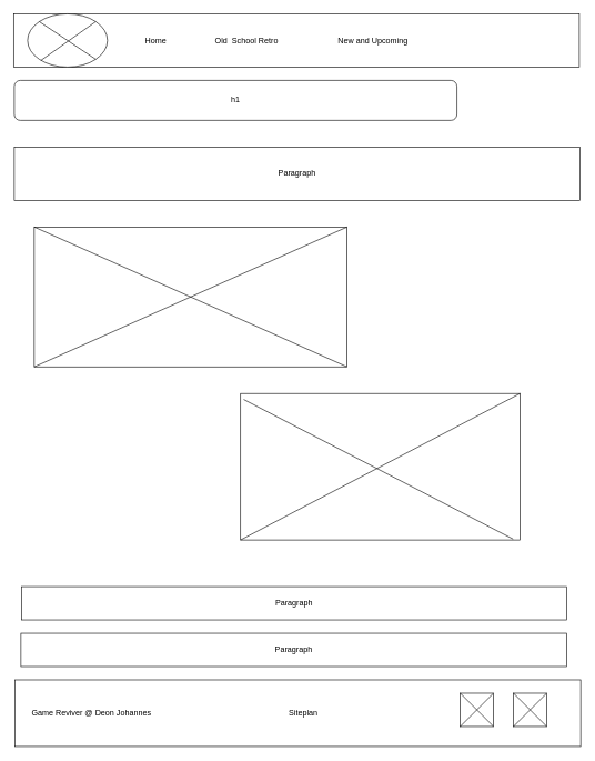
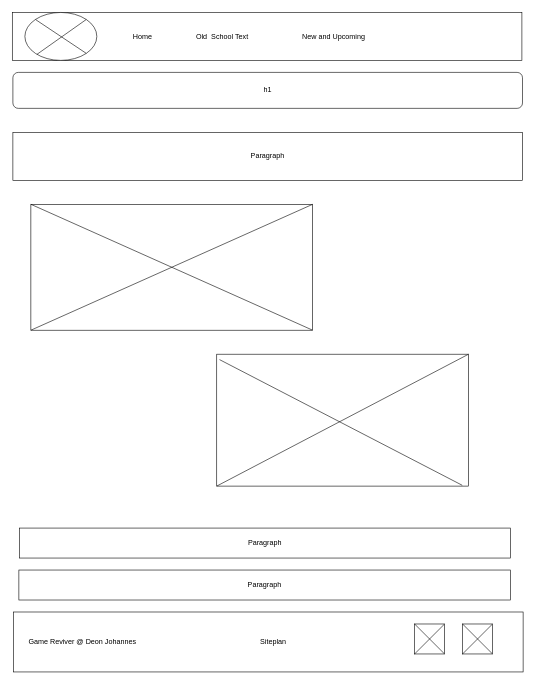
- <mxCell id="3" value="Home&amp;nbsp; &amp;nbsp; &amp;nbsp; &amp;nbsp; &amp;nbsp; &amp;nbsp; &amp;nbsp; &amp;nbsp; &amp;nbsp; &amp;nbsp; &amp;nbsp; Old&amp;nbsp; School Retro&amp;nbsp; &amp;nbsp; &amp;nbsp; &amp;nbsp; &amp;nbsp; &amp;nbsp; &amp;nbsp; &amp;nbsp; &amp;nbsp; &amp;nbsp; &amp;nbsp; &amp;nbsp; &amp;nbsp; &amp;nbsp;New and Upcoming&amp;nbsp; &amp;nbsp; &amp;nbsp; &amp;nbsp; &amp;nbsp; &amp;nbsp; &amp;nbsp; &amp;nbsp; &amp;nbsp;&amp;nbsp;" style="rounded=0;whiteSpace=wrap;html=1;align=center;" parent="1" vertex="1"><mxGeometry x="20" width="850" height="80" as="geometry" y="20" /></mxCell>
+ <mxCell id="3" value="Home&amp;nbsp; &amp;nbsp; &amp;nbsp; &amp;nbsp; &amp;nbsp; &amp;nbsp; &amp;nbsp; &amp;nbsp; &amp;nbsp; &amp;nbsp; &amp;nbsp; Old&amp;nbsp; School Text&amp;nbsp; &amp;nbsp; &amp;nbsp; &amp;nbsp; &amp;nbsp; &amp;nbsp; &amp;nbsp; &amp;nbsp; &amp;nbsp; &amp;nbsp; &amp;nbsp; &amp;nbsp; &amp;nbsp; &amp;nbsp;New and Upcoming&amp;nbsp; &amp;nbsp; &amp;nbsp; &amp;nbsp; &amp;nbsp; &amp;nbsp; &amp;nbsp; &amp;nbsp; &amp;nbsp;&amp;nbsp;" style="rounded=0;whiteSpace=wrap;html=1;align=center;" parent="1" vertex="1"><mxGeometry x="20" width="850" height="80" as="geometry" y="20" /></mxCell>
- <mxCell id="8" value="h1" style="rounded=1;whiteSpace=wrap;html=1;" parent="1" vertex="1"><mxGeometry x="21" y="120" width="665" height="60" as="geometry" /></mxCell>
+ <mxCell id="8" value="h1" style="rounded=1;whiteSpace=wrap;html=1;" parent="1" vertex="1"><mxGeometry y="120" width="850" height="60" as="geometry" x="21" /></mxCell>
